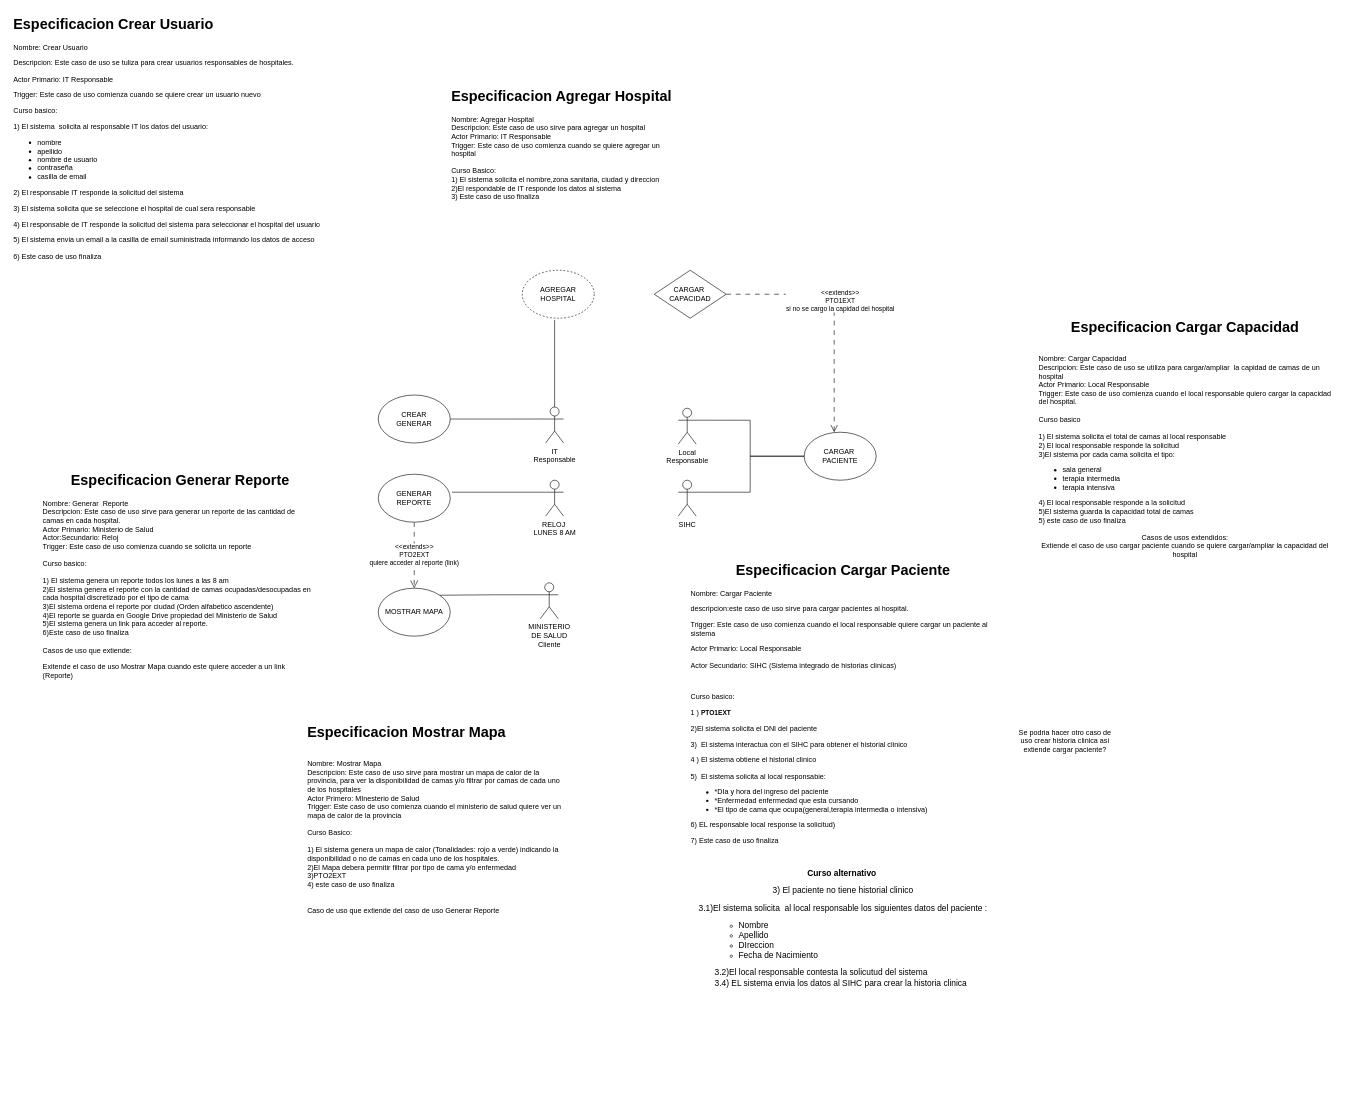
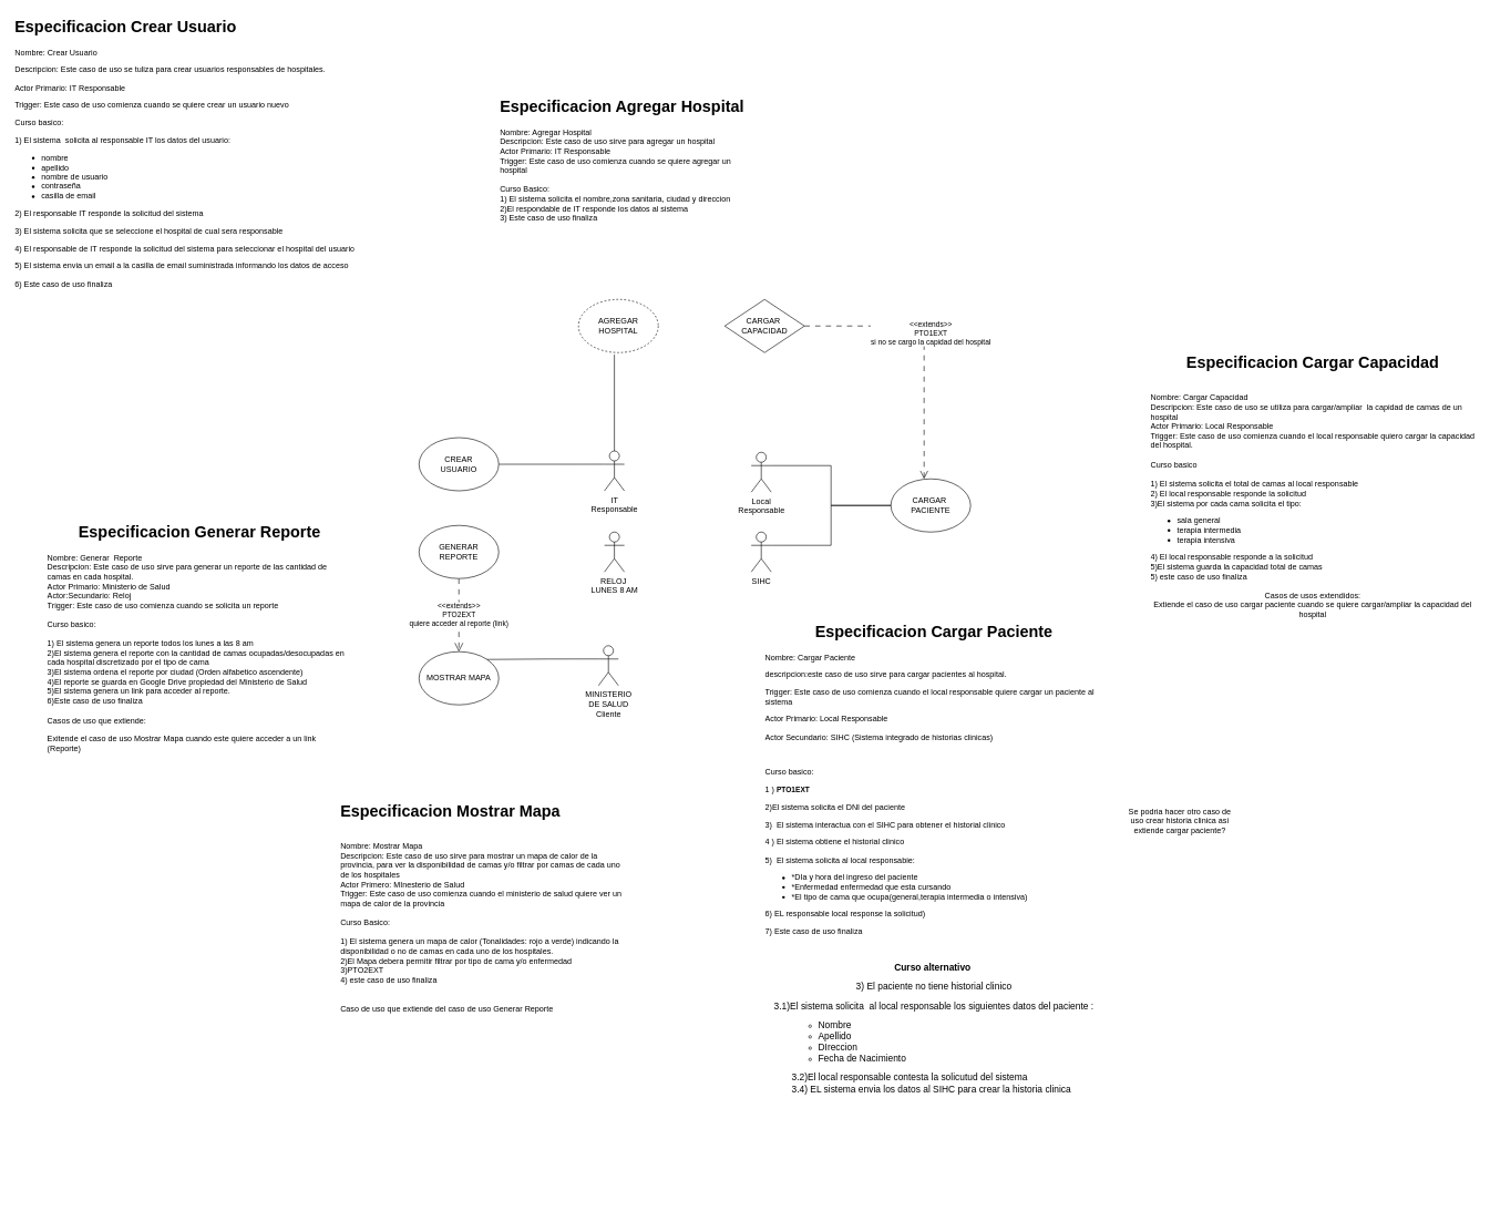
- <mxCell id="16" value="CREAR&lt;div&gt;GENERAR&lt;/div&gt;" style="ellipse;whiteSpace=wrap;html=1;" vertex="1" parent="1"><mxGeometry x="630" y="658" width="120" height="80" as="geometry" /></mxCell>
+ <mxCell id="16" value="CREAR&lt;div&gt;USUARIO&lt;/div&gt;" style="ellipse;whiteSpace=wrap;html=1;" vertex="1" parent="1"><mxGeometry x="630" y="658" width="120" height="80" as="geometry" /></mxCell>
- <mxCell id="21" style="edgeStyle=orthogonalEdgeStyle;rounded=0;orthogonalLoop=1;jettySize=auto;html=1;exitX=0;exitY=0.333;exitDx=0;exitDy=0;exitPerimeter=0;entryX=1.025;entryY=0.375;entryDx=0;entryDy=0;entryPerimeter=0;endArrow=none;endFill=0;" edge="1" parent="1" source="20" target="19"><mxGeometry relative="1" as="geometry" /></mxCell>
